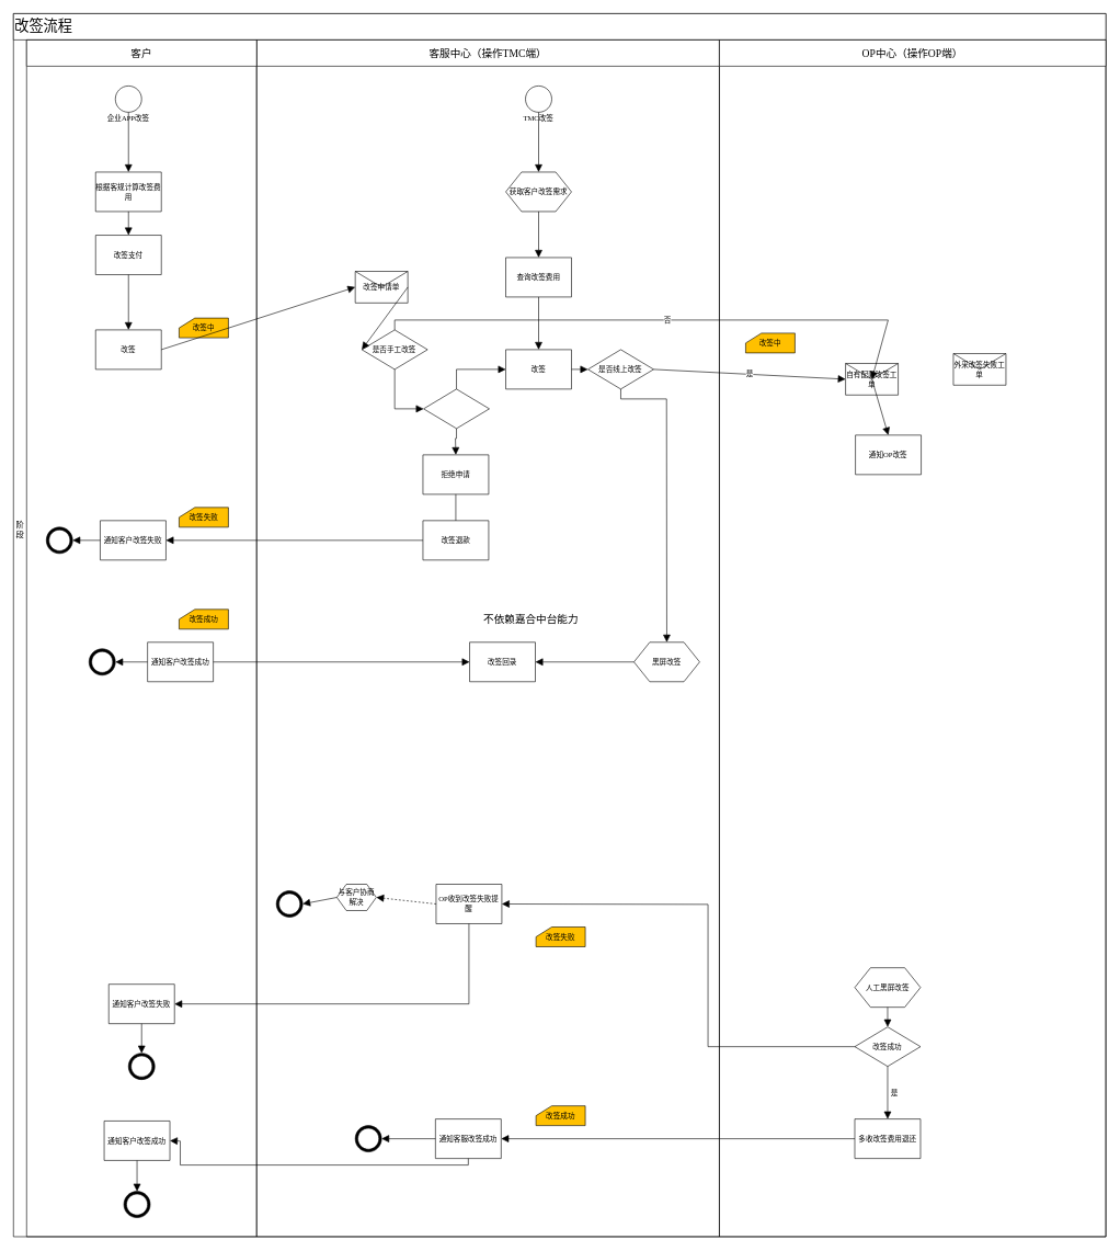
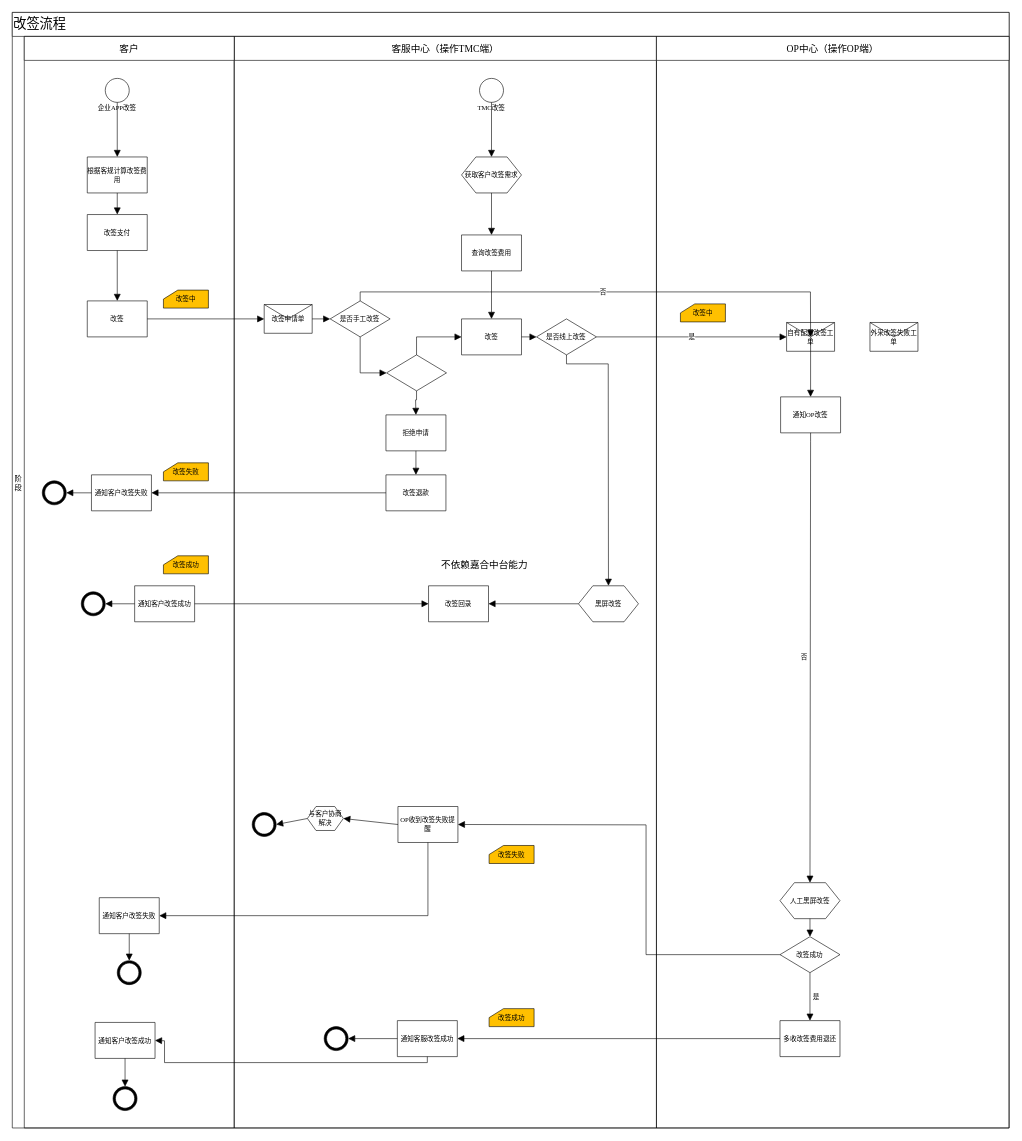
- <mxCell id="33" value="&lt;font style=&quot;font-size:11px;font-family:SimSun;color:#000000;direction:ltr;letter-spacing:0px;line-height:120%;opacity:1&quot;&gt;改签申请单&lt;/font&gt;&lt;font style=&quot;font-size:11px;font-family:SimSun;color:#000000;direction:ltr;letter-spacing:0px;line-height:120%;opacity:1&quot;&gt;&lt;br/&gt;&lt;/font&gt;" style="verticalAlign=middle;align=center;vsdxID=430;fillColor=#ffffff;gradientColor=none;shape=stencil(nZFbDoQgDEVX03+GxhX42IeJODQyYBDnsXshjc7Ih5nwdy89pS/AetH9rECKJXg3qRcNQQM2ICVZrTyFqABbwHp0Xt29W+3Afu4TmdTDPdMPb84TKUOKD7ubYN8xasj+oHuwCL5AC8GsfBTfGUcyhld0xP9bwEX16kxWpcOfGs2ajCI/XHzio2O7AQ==);labelBackgroundColor=none;rounded=0;html=1;whiteSpace=wrap;" parent="1" vertex="1"><mxGeometry x="540" y="412" width="80" height="48" as="geometry" /></mxCell>
+ <mxCell id="33" value="&lt;font style=&quot;font-size:11px;font-family:SimSun;color:#000000;direction:ltr;letter-spacing:0px;line-height:120%;opacity:1&quot;&gt;改签申请单&lt;/font&gt;&lt;font style=&quot;font-size:11px;font-family:SimSun;color:#000000;direction:ltr;letter-spacing:0px;line-height:120%;opacity:1&quot;&gt;&lt;br/&gt;&lt;/font&gt;" style="verticalAlign=middle;align=center;vsdxID=430;fillColor=#ffffff;gradientColor=none;shape=stencil(nZFbDoQgDEVX03+GxhX42IeJODQyYBDnsXshjc7Ih5nwdy89pS/AetH9rECKJXg3qRcNQQM2ICVZrTyFqABbwHp0Xt29W+3Afu4TmdTDPdMPb84TKUOKD7ubYN8xasj+oHuwCL5AC8GsfBTfGUcyhld0xP9bwEX16kxWpcOfGs2ajCI/XHzio2O7AQ==);labelBackgroundColor=none;rounded=0;html=1;whiteSpace=wrap;" parent="1" vertex="1"><mxGeometry x="440" y="507" width="80" height="48" as="geometry" /></mxCell>
- <mxCell id="34" value="&lt;font style=&quot;font-size:11px;font-family:SimSun;color:#000000;direction:ltr;letter-spacing:0px;line-height:120%;opacity:1&quot;&gt;自有配置改签工单&lt;/font&gt;&lt;font style=&quot;font-size:11px;font-family:SimSun;color:#000000;direction:ltr;letter-spacing:0px;line-height:120%;opacity:1&quot;&gt;&lt;br/&gt;&lt;/font&gt;" style="verticalAlign=middle;align=center;vsdxID=434;fillColor=#ffffff;gradientColor=none;shape=stencil(nZFbDoQgDEVX03+GxhX42IeJODQyYBDnsXshjc7Ih5nwdy89pS/AetH9rECKJXg3qRcNQQM2ICVZrTyFqABbwHp0Xt29W+3Afu4TmdTDPdMPb84TKUOKD7ubYN8xasj+oHuwCL5AC8GsfBTfGUcyhld0xP9bwEX16kxWpcOfGs2ajCI/XHzio2O7AQ==);labelBackgroundColor=none;rounded=0;html=1;whiteSpace=wrap;" parent="1" vertex="1"><mxGeometry x="1286" y="552" width="80" height="48" as="geometry" /></mxCell>
+ <mxCell id="34" value="&lt;font style=&quot;font-size:11px;font-family:SimSun;color:#000000;direction:ltr;letter-spacing:0px;line-height:120%;opacity:1&quot;&gt;自有配置改签工单&lt;/font&gt;&lt;font style=&quot;font-size:11px;font-family:SimSun;color:#000000;direction:ltr;letter-spacing:0px;line-height:120%;opacity:1&quot;&gt;&lt;br/&gt;&lt;/font&gt;" style="verticalAlign=middle;align=center;vsdxID=434;fillColor=#ffffff;gradientColor=none;shape=stencil(nZFbDoQgDEVX03+GxhX42IeJODQyYBDnsXshjc7Ih5nwdy89pS/AetH9rECKJXg3qRcNQQM2ICVZrTyFqABbwHp0Xt29W+3Afu4TmdTDPdMPb84TKUOKD7ubYN8xasj+oHuwCL5AC8GsfBTfGUcyhld0xP9bwEX16kxWpcOfGs2ajCI/XHzio2O7AQ==);labelBackgroundColor=none;rounded=0;html=1;whiteSpace=wrap;" parent="1" vertex="1"><mxGeometry x="1311" y="537" width="80" height="48" as="geometry" /></mxCell>
- <mxCell id="106" style="vsdxID=412;edgeStyle=none;startArrow=none;endArrow=none;startSize=9;endSize=9;spacingTop=0;spacingBottom=0;spacingLeft=0;spacingRight=0;verticalAlign=middle;html=1;labelBackgroundColor=#ffffff;rounded=0;exitX=0.5;exitY=1;exitDx=0;exitDy=0;exitPerimeter=0;entryX=0.5;entryY=0;entryDx=0;entryDy=0;entryPerimeter=0;" parent="78" source="29" target="32" edge="1"><mxGeometry relative="1" as="geometry"><mxPoint x="10" as="offset" /><Array as="points" /></mxGeometry></mxCell>
+ <mxCell id="106" style="vsdxID=412;edgeStyle=none;startArrow=none;endArrow=block;startSize=9;endSize=9;spacingTop=0;spacingBottom=0;spacingLeft=0;spacingRight=0;verticalAlign=middle;html=1;labelBackgroundColor=#ffffff;rounded=0;exitX=0.5;exitY=1;exitDx=0;exitDy=0;exitPerimeter=0;entryX=0.5;entryY=0;entryDx=0;entryDy=0;entryPerimeter=0;" parent="78" source="29" target="32" edge="1"><mxGeometry relative="1" as="geometry"><mxPoint x="10" as="offset" /><Array as="points" /></mxGeometry></mxCell>
+ <mxCell id="103" value="&lt;font style=&quot;font-size:11px;font-family:SimSun;color:#000000;direction:ltr;letter-spacing:0px;line-height:120%;opacity:1&quot;&gt;否&lt;br/&gt;&lt;/font&gt;" style="vsdxID=453;edgeStyle=none;startArrow=none;endArrow=block;startSize=9;endSize=9;spacingTop=0;spacingBottom=0;spacingLeft=0;spacingRight=0;verticalAlign=middle;html=1;labelBackgroundColor=#ffffff;rounded=0;align=center;exitX=0.5;exitY=1;exitDx=0;exitDy=0;exitPerimeter=0;entryX=0.5;entryY=0;entryDx=0;entryDy=0;entryPerimeter=0;" parent="78" source="76" target="35" edge="1"><mxGeometry relative="1" as="geometry"><mxPoint x="-10" as="offset" /><Array as="points"><mxPoint x="1351" y="736" /><mxPoint x="1350.15" y="736" /></Array></mxGeometry></mxCell>
- <mxCell id="112" style="vsdxID=347;edgeStyle=none;startArrow=none;endArrow=block;startSize=9;endSize=9;spacingTop=0;spacingBottom=0;spacingLeft=0;spacingRight=0;verticalAlign=middle;html=1;labelBackgroundColor=#ffffff;rounded=0;exitX=0;exitY=0.5;exitDx=0;exitDy=0;exitPerimeter=0;entryX=1;entryY=0.5;entryDx=0;entryDy=0;entryPerimeter=0;dashed=1;" parent="78" source="22" target="23" edge="1"><mxGeometry relative="1" as="geometry"><mxPoint as="offset" /><Array as="points" /></mxGeometry></mxCell>
+ <mxCell id="112" style="vsdxID=347;edgeStyle=none;startArrow=none;endArrow=block;startSize=9;endSize=9;spacingTop=0;spacingBottom=0;spacingLeft=0;spacingRight=0;verticalAlign=middle;html=1;labelBackgroundColor=#ffffff;rounded=0;exitX=0;exitY=0.5;exitDx=0;exitDy=0;exitPerimeter=0;entryX=1;entryY=0.5;entryDx=0;entryDy=0;entryPerimeter=0;" parent="78" source="22" target="23" edge="1"><mxGeometry relative="1" as="geometry"><mxPoint as="offset" /><Array as="points" /></mxGeometry></mxCell>
